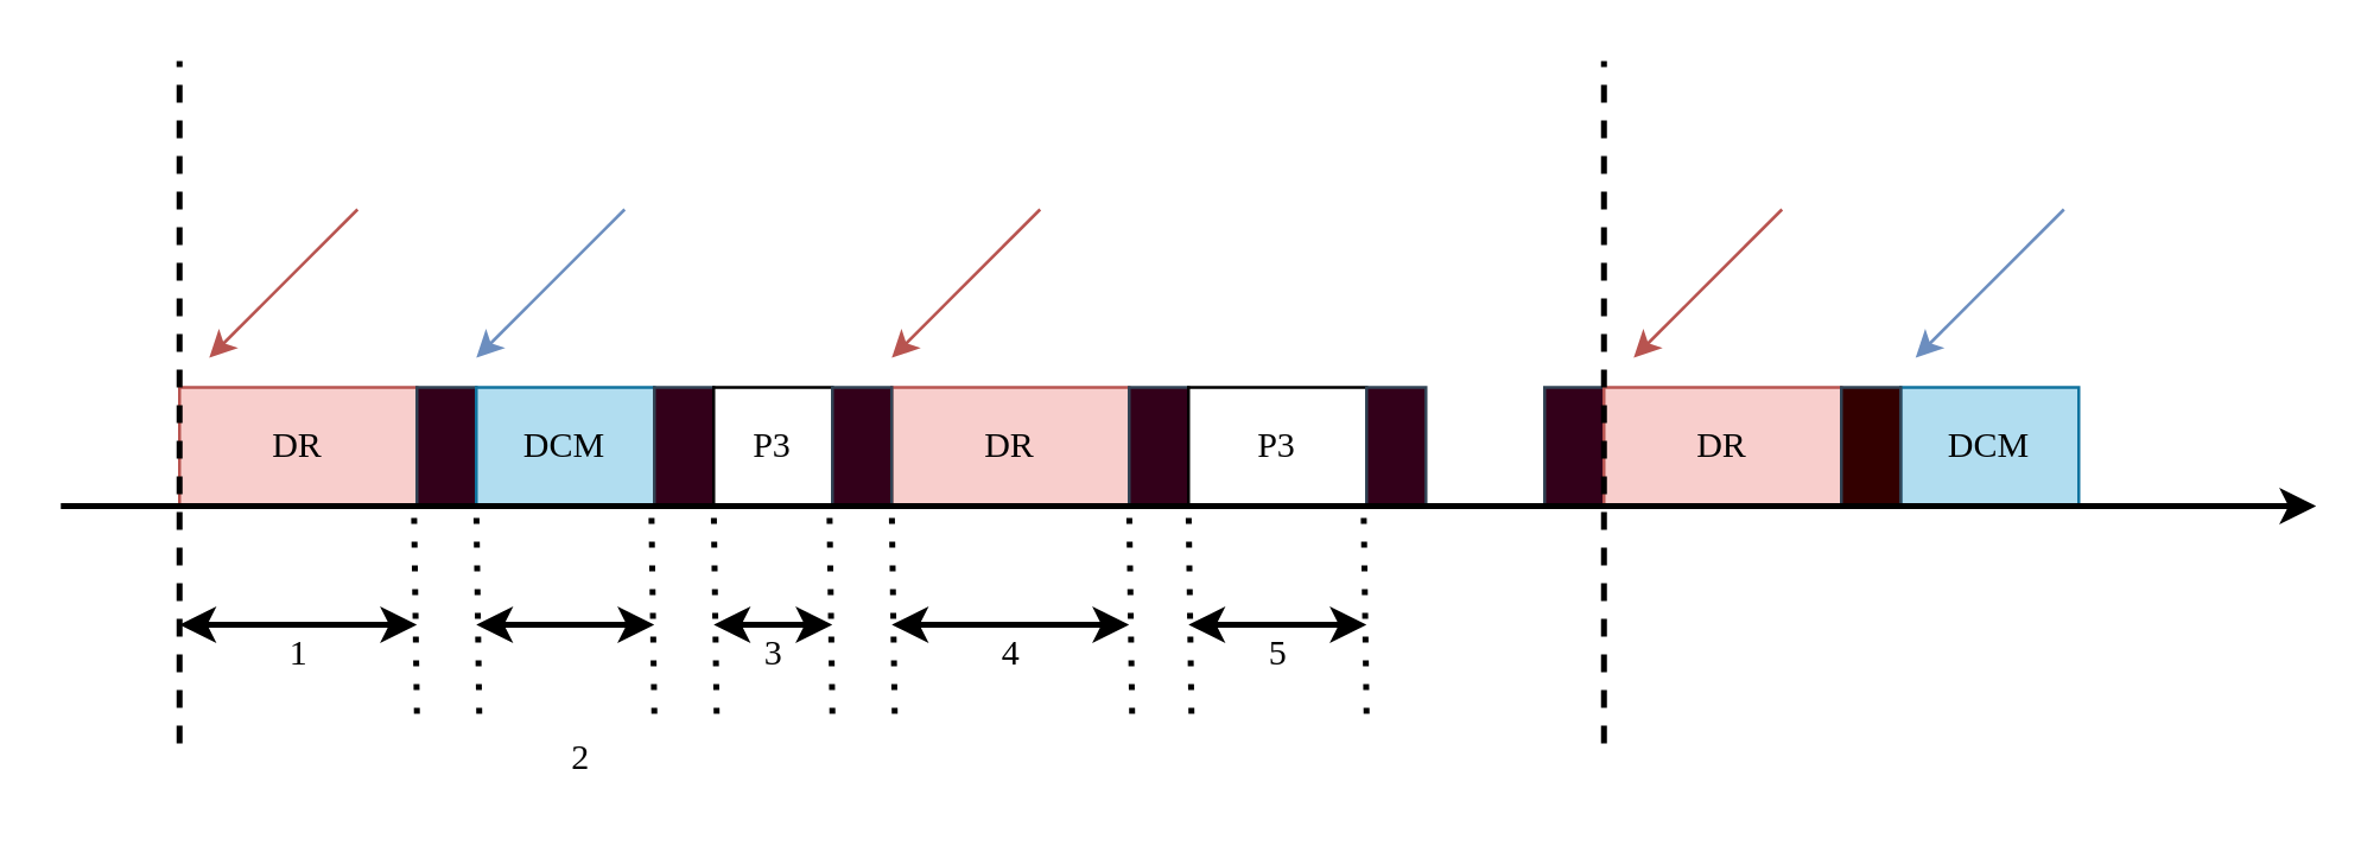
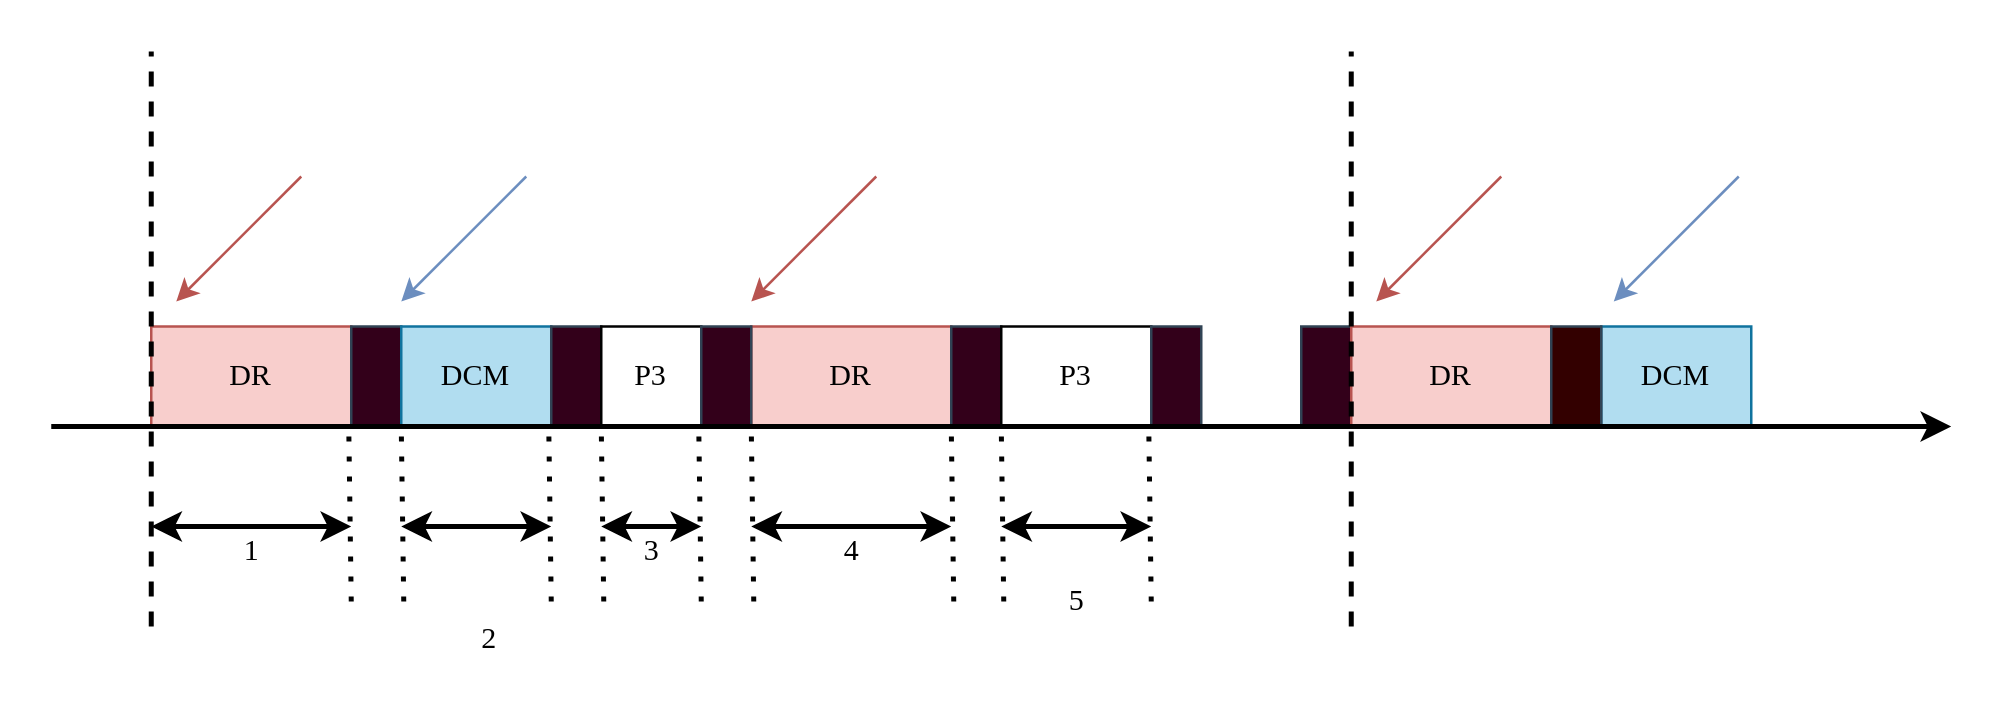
- <mxCell id="42" value="5" style="text;html=1;align=center;verticalAlign=middle;resizable=0;points=[];autosize=1;strokeColor=none;fillColor=none;fontFamily=Georgia;" vertex="1" parent="1"><mxGeometry x="420" y="210" width="20" height="20" as="geometry" /></mxCell>
+ <mxCell id="42" value="5" style="text;html=1;align=center;verticalAlign=middle;resizable=0;points=[];autosize=1;strokeColor=none;fillColor=none;fontFamily=Georgia;" vertex="1" parent="1"><mxGeometry x="420" y="230" width="20" height="20" as="geometry" /></mxCell>
